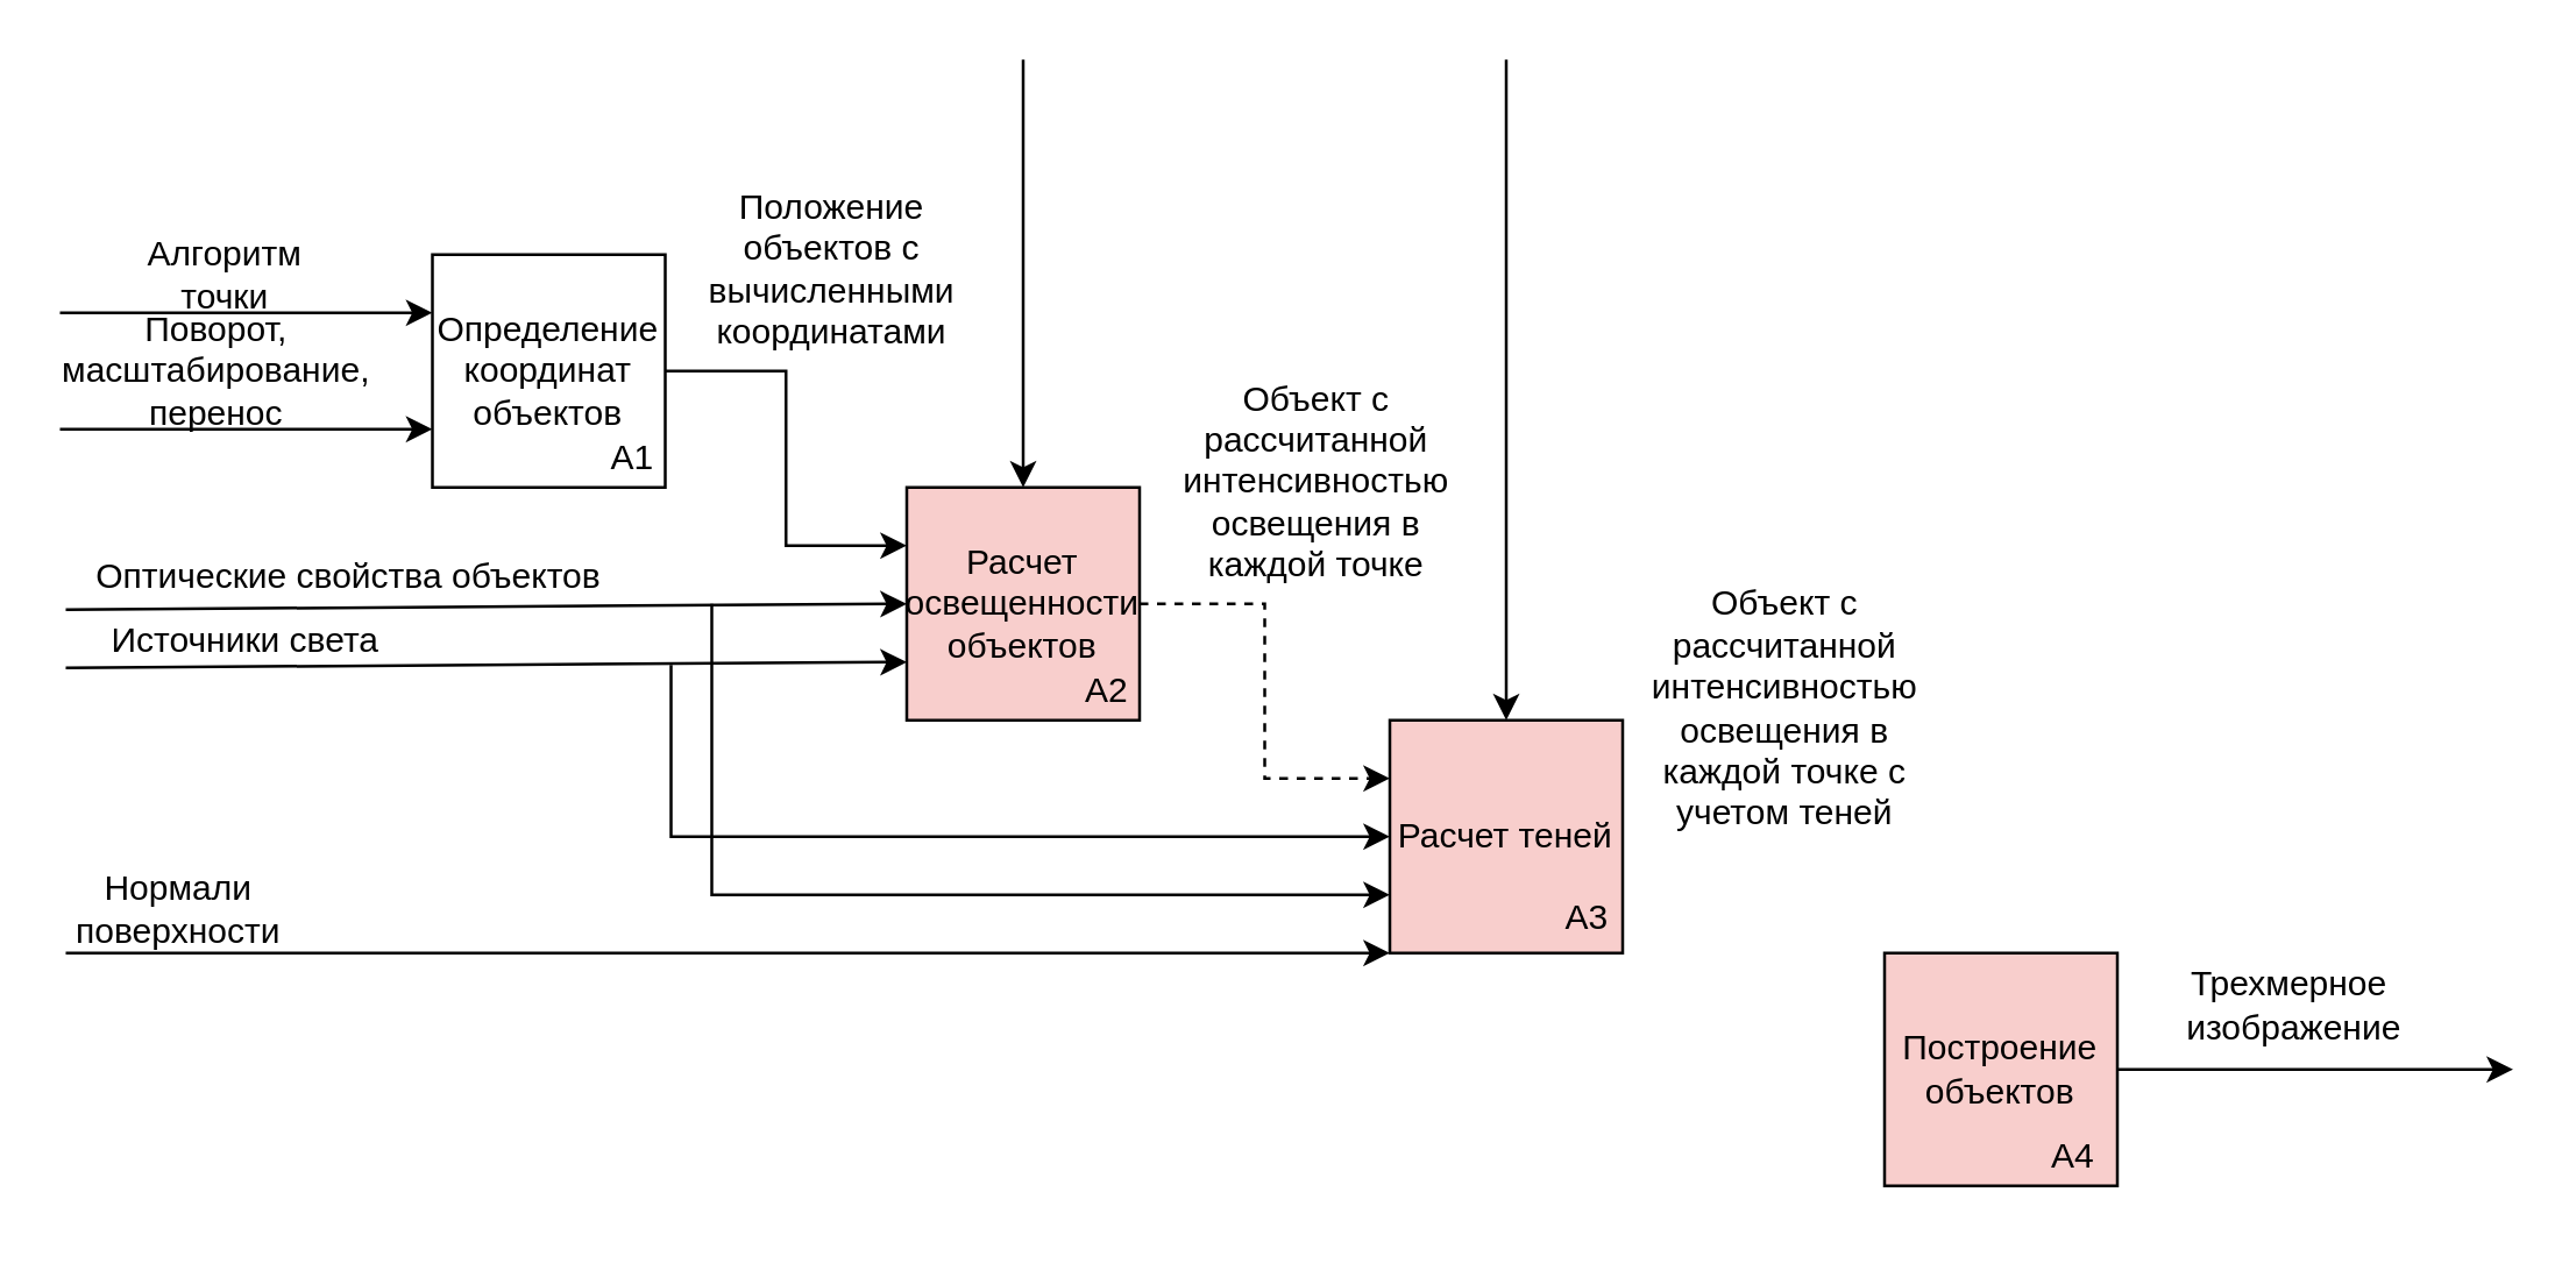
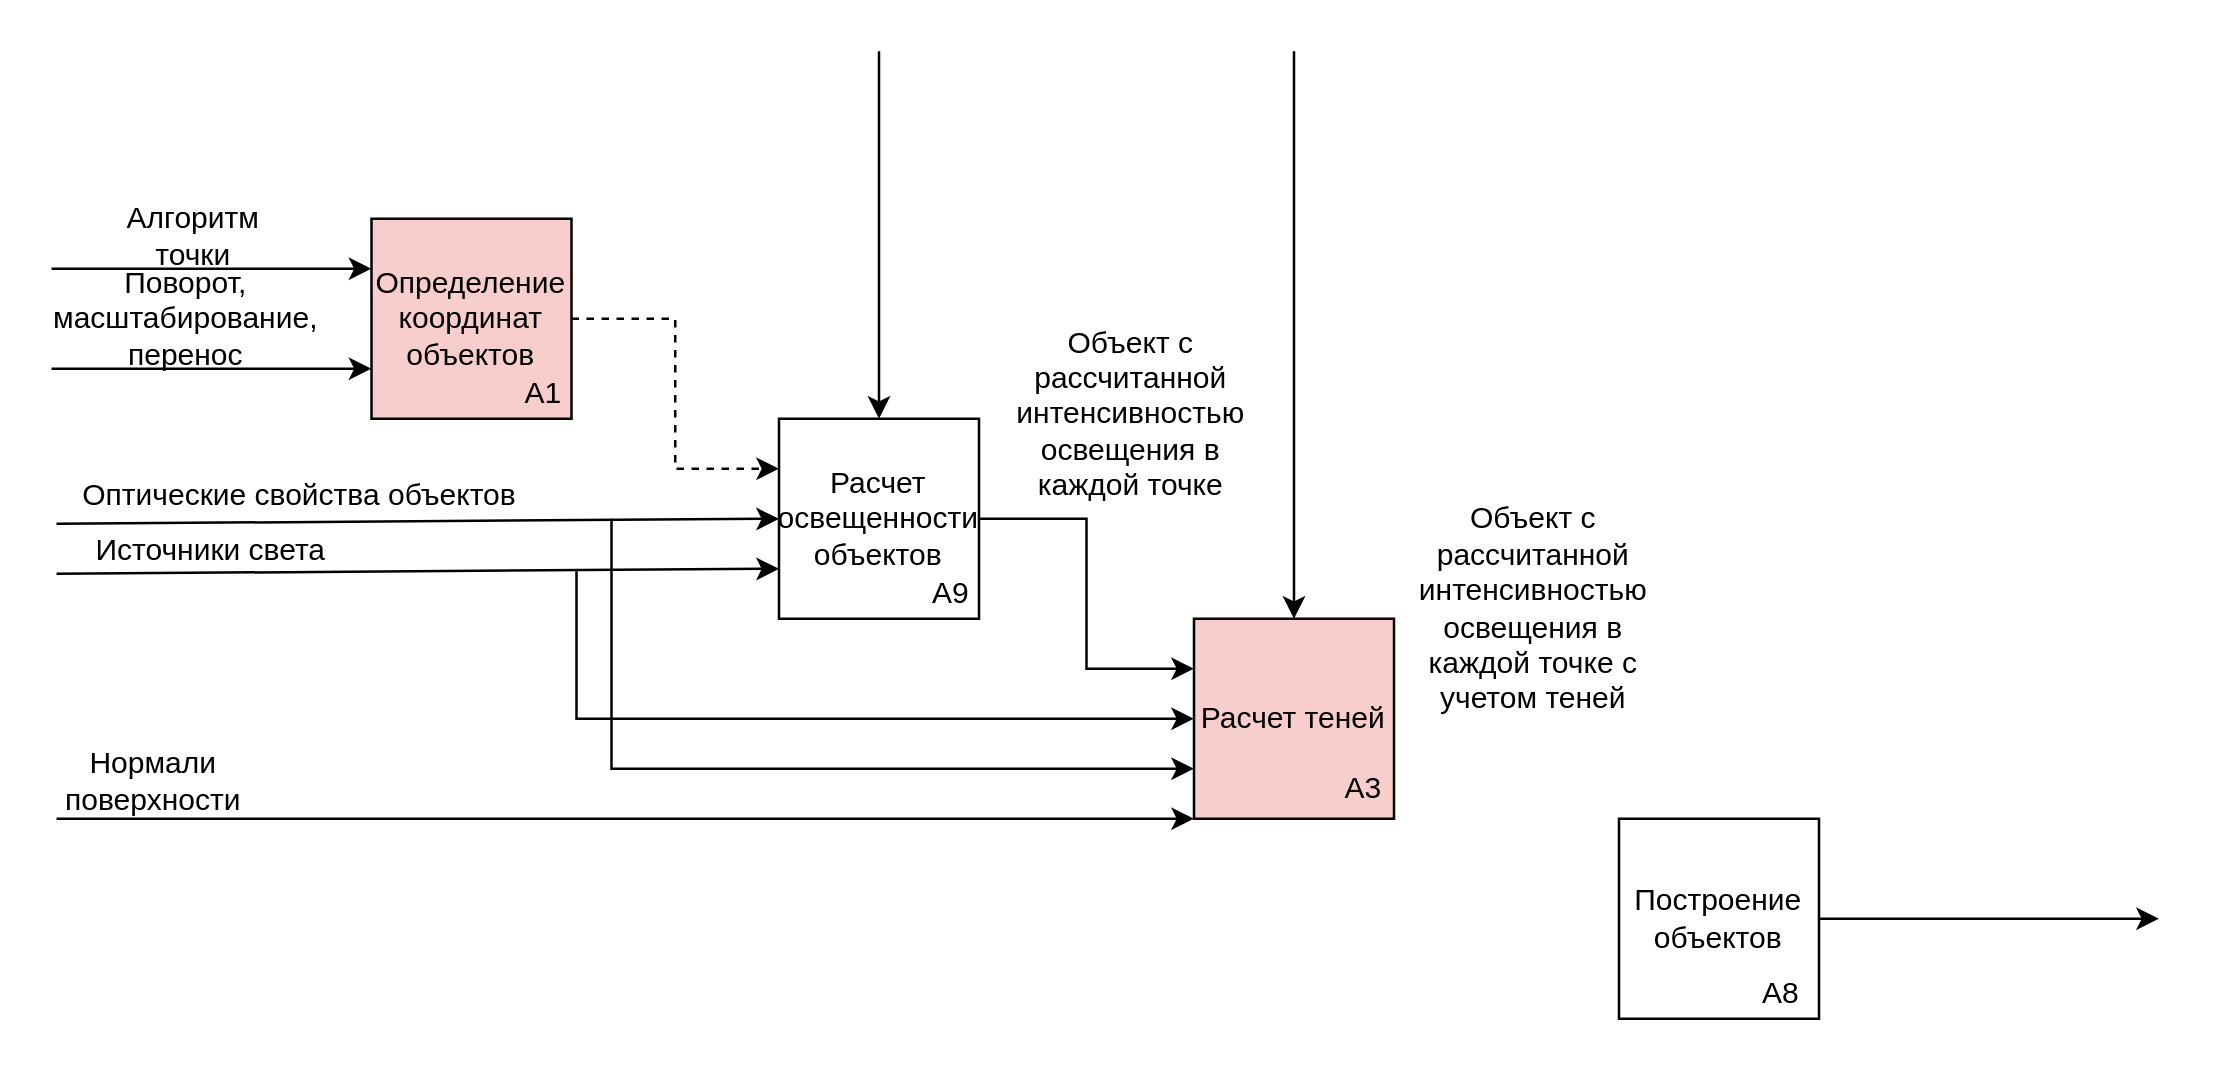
- <mxCell id="12" value="Положение объектов с вычисленными координатами" style="text;html=1;strokeColor=none;fillColor=none;align=center;verticalAlign=middle;whiteSpace=wrap;rounded=0;" parent="1" vertex="1"><mxGeometry x="254" y="77" width="63" height="30" as="geometry" /></mxCell>
- <mxCell id="2" value="Определение координат объектов" style="whiteSpace=wrap;html=1;aspect=fixed;" parent="1" vertex="1"><mxGeometry x="148" y="87" width="80" height="80" as="geometry" /></mxCell>
+ <mxCell id="2" value="Определение координат объектов" style="whiteSpace=wrap;html=1;aspect=fixed;fillColor=#f8cecc;" parent="1" vertex="1"><mxGeometry x="148" y="87" width="80" height="80" as="geometry" /></mxCell>
- <mxCell id="10" value="" style="endArrow=classic;html=1;rounded=0;entryX=0;entryY=0.25;entryDx=0;entryDy=0;exitX=1;exitY=0.5;exitDx=0;exitDy=0;edgeStyle=orthogonalEdgeStyle;" parent="1" source="2" target="5" edge="1"><mxGeometry width="50" height="50" relative="1" as="geometry"><mxPoint x="543" y="375" as="sourcePoint" /><mxPoint x="593" y="325" as="targetPoint" /></mxGeometry></mxCell>
+ <mxCell id="10" value="" style="endArrow=classic;html=1;rounded=0;entryX=0;entryY=0.25;entryDx=0;entryDy=0;exitX=1;exitY=0.5;exitDx=0;exitDy=0;edgeStyle=orthogonalEdgeStyle;dashed=1;" parent="1" source="2" target="5" edge="1"><mxGeometry width="50" height="50" relative="1" as="geometry"><mxPoint x="543" y="375" as="sourcePoint" /><mxPoint x="593" y="325" as="targetPoint" /></mxGeometry></mxCell>
- <mxCell id="5" value="Расчет освещенности объектов" style="whiteSpace=wrap;html=1;aspect=fixed;fillColor=#f8cecc;" parent="1" vertex="1"><mxGeometry x="311" y="167" width="80" height="80" as="geometry" /></mxCell>
+ <mxCell id="5" value="Расчет освещенности объектов" style="whiteSpace=wrap;html=1;aspect=fixed;" parent="1" vertex="1"><mxGeometry x="311" y="167" width="80" height="80" as="geometry" /></mxCell>
- <mxCell id="11" value="" style="endArrow=classic;html=1;rounded=0;entryX=0;entryY=0.25;entryDx=0;entryDy=0;exitX=1;exitY=0.5;exitDx=0;exitDy=0;edgeStyle=orthogonalEdgeStyle;dashed=1;" parent="1" source="5" target="3" edge="1"><mxGeometry width="50" height="50" relative="1" as="geometry"><mxPoint x="543" y="375" as="sourcePoint" /><mxPoint x="593" y="325" as="targetPoint" /></mxGeometry></mxCell>
+ <mxCell id="11" value="" style="endArrow=classic;html=1;rounded=0;entryX=0;entryY=0.25;entryDx=0;entryDy=0;exitX=1;exitY=0.5;exitDx=0;exitDy=0;edgeStyle=orthogonalEdgeStyle;" parent="1" source="5" target="3" edge="1"><mxGeometry width="50" height="50" relative="1" as="geometry"><mxPoint x="543" y="375" as="sourcePoint" /><mxPoint x="593" y="325" as="targetPoint" /></mxGeometry></mxCell>
- <mxCell id="7" value="А2" style="text;html=1;strokeColor=none;fillColor=none;align=center;verticalAlign=middle;whiteSpace=wrap;rounded=0;" parent="1" vertex="1"><mxGeometry x="350" y="222" width="60" height="30" as="geometry" /></mxCell>
+ <mxCell id="7" value="А9" style="text;html=1;strokeColor=none;fillColor=none;align=center;verticalAlign=middle;whiteSpace=wrap;rounded=0;" parent="1" vertex="1"><mxGeometry x="350" y="222" width="60" height="30" as="geometry" /></mxCell>
- <mxCell id="28" value="Трехмерное&amp;nbsp; изображение" style="text;html=1;strokeColor=none;fillColor=none;align=center;verticalAlign=middle;whiteSpace=wrap;rounded=0;" parent="1" vertex="1"><mxGeometry x="758" y="330" width="60" height="30" as="geometry" /></mxCell>
- <mxCell id="4" value="Построение объектов" style="whiteSpace=wrap;html=1;aspect=fixed;fillColor=#f8cecc;" parent="1" vertex="1"><mxGeometry x="647" y="327" width="80" height="80" as="geometry" /></mxCell>
+ <mxCell id="4" value="Построение объектов" style="whiteSpace=wrap;html=1;aspect=fixed;" parent="1" vertex="1"><mxGeometry x="647" y="327" width="80" height="80" as="geometry" /></mxCell>
- <mxCell id="9" value="А4" style="text;html=1;strokeColor=none;fillColor=none;align=center;verticalAlign=middle;whiteSpace=wrap;rounded=0;" parent="1" vertex="1"><mxGeometry x="682" y="382" width="60" height="30" as="geometry" /></mxCell>
+ <mxCell id="9" value="А8" style="text;html=1;strokeColor=none;fillColor=none;align=center;verticalAlign=middle;whiteSpace=wrap;rounded=0;" parent="1" vertex="1"><mxGeometry x="682" y="382" width="60" height="30" as="geometry" /></mxCell>
